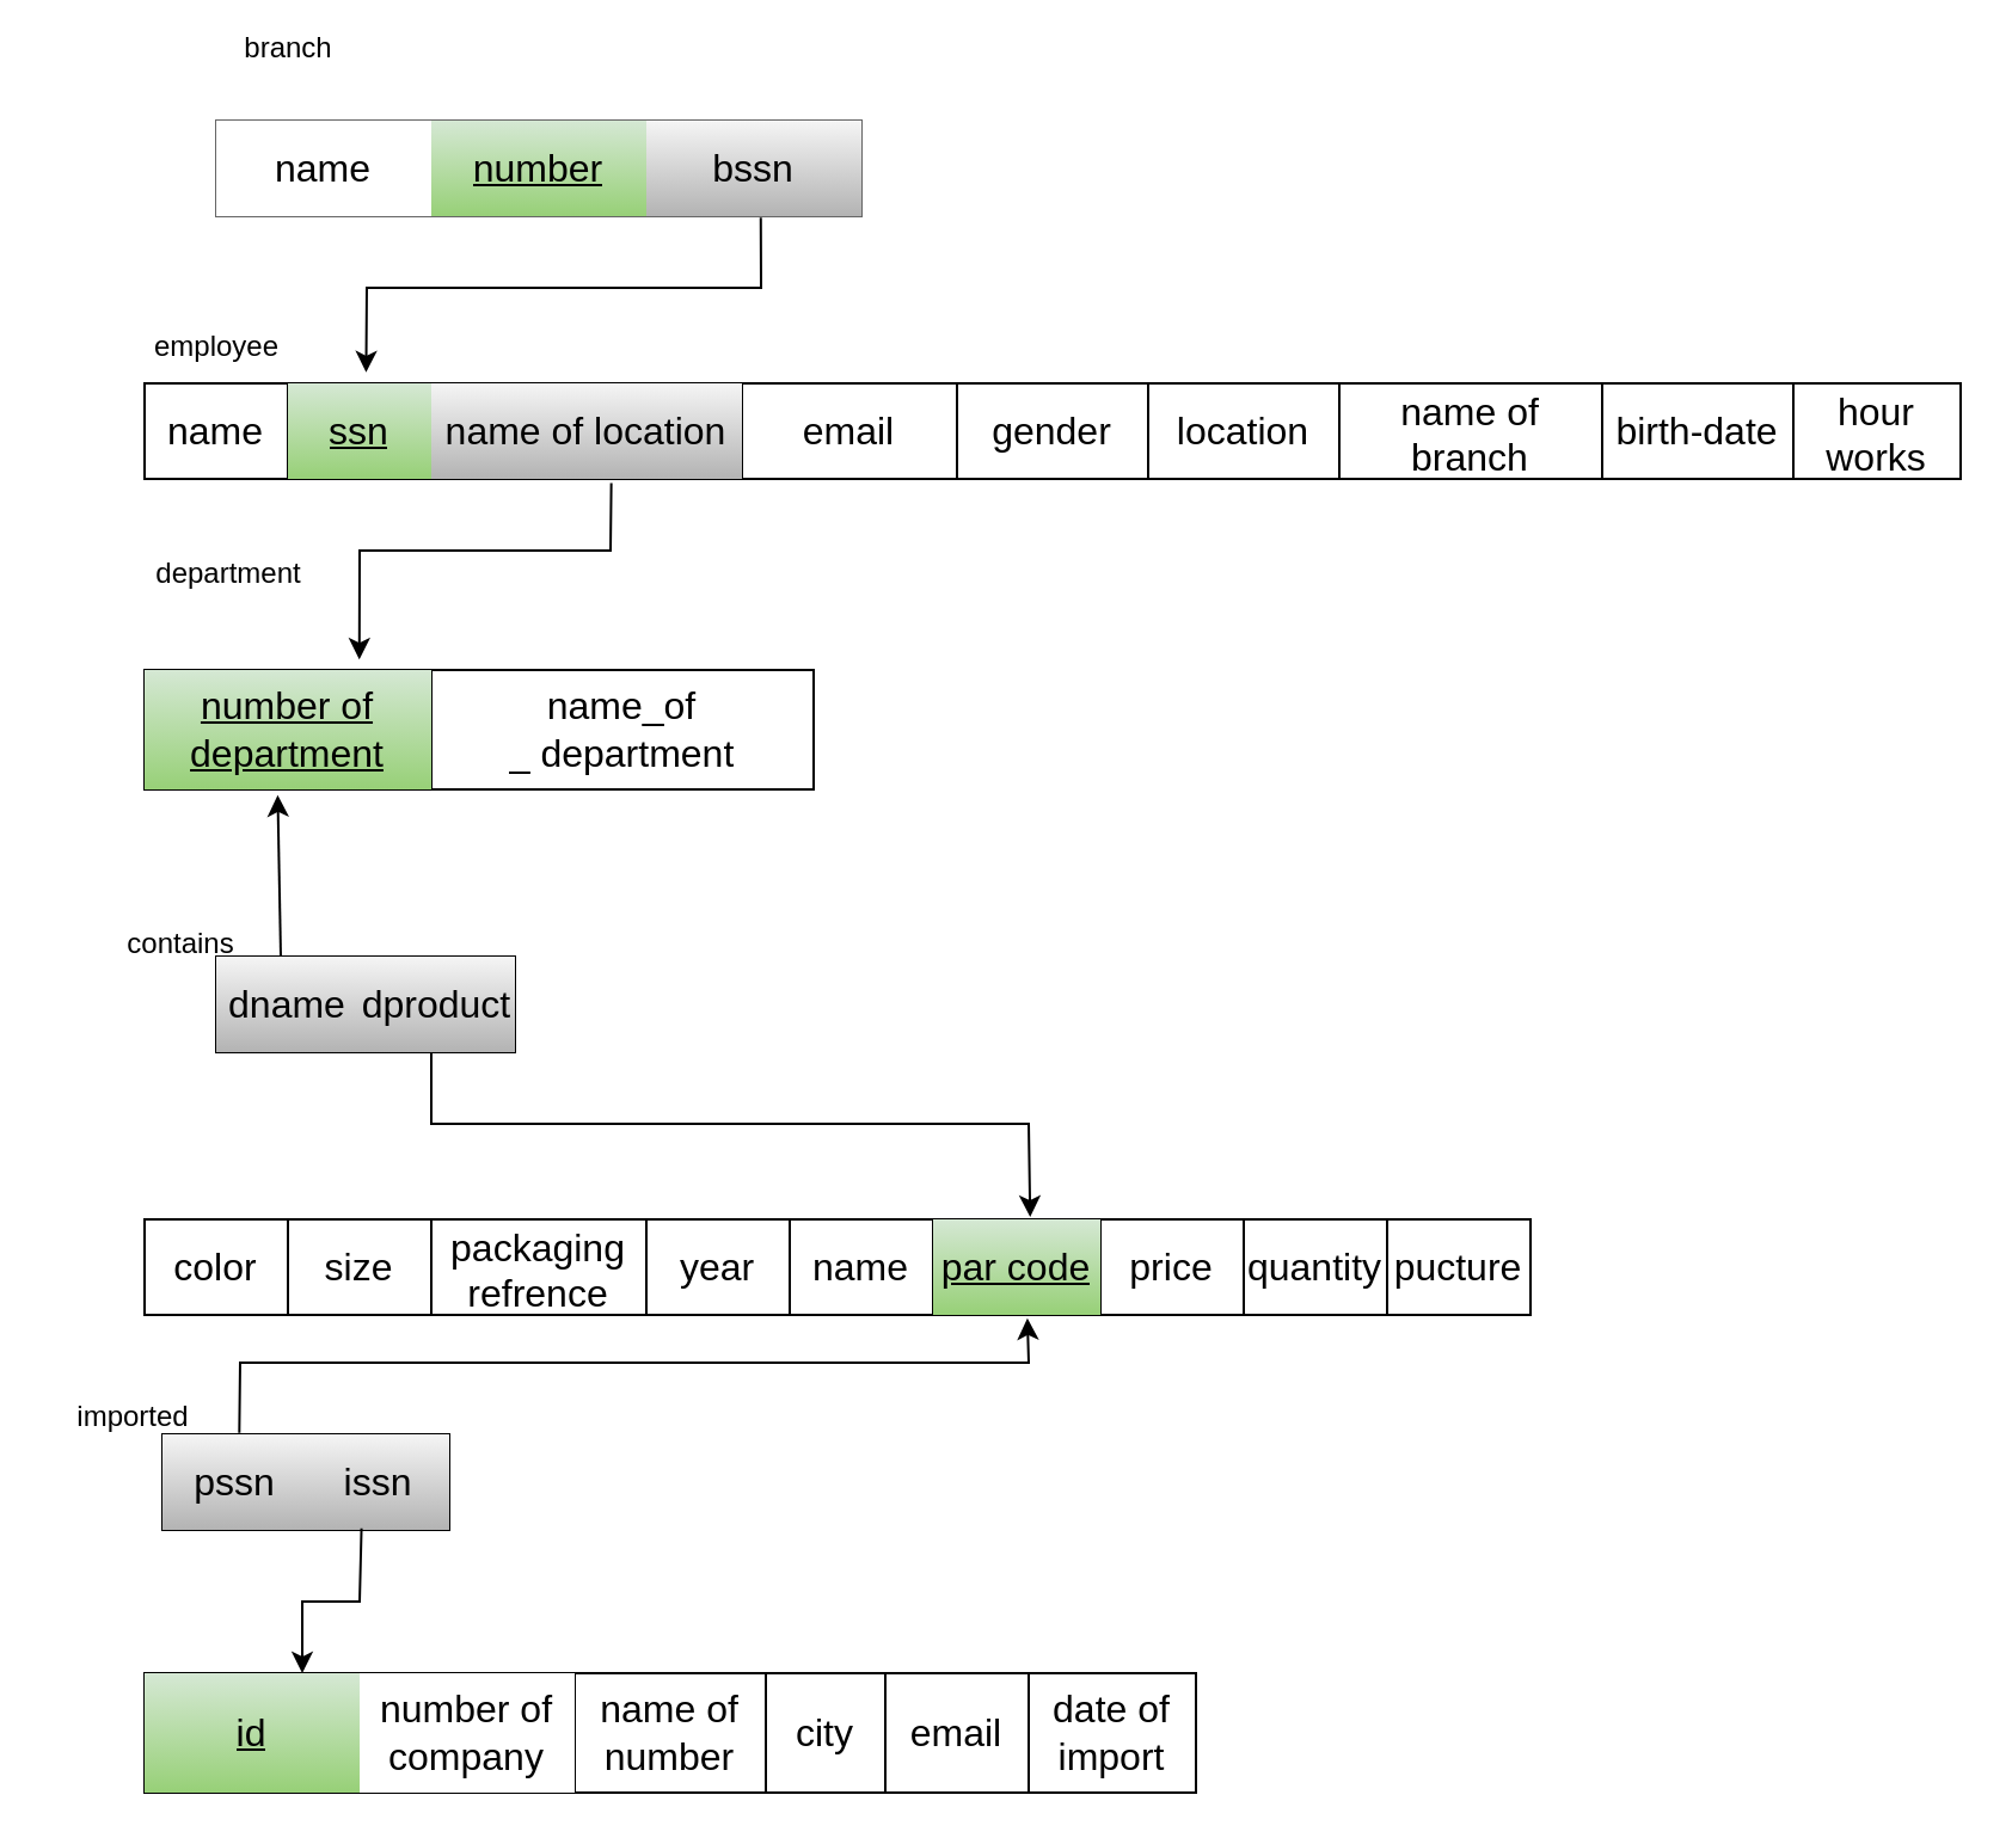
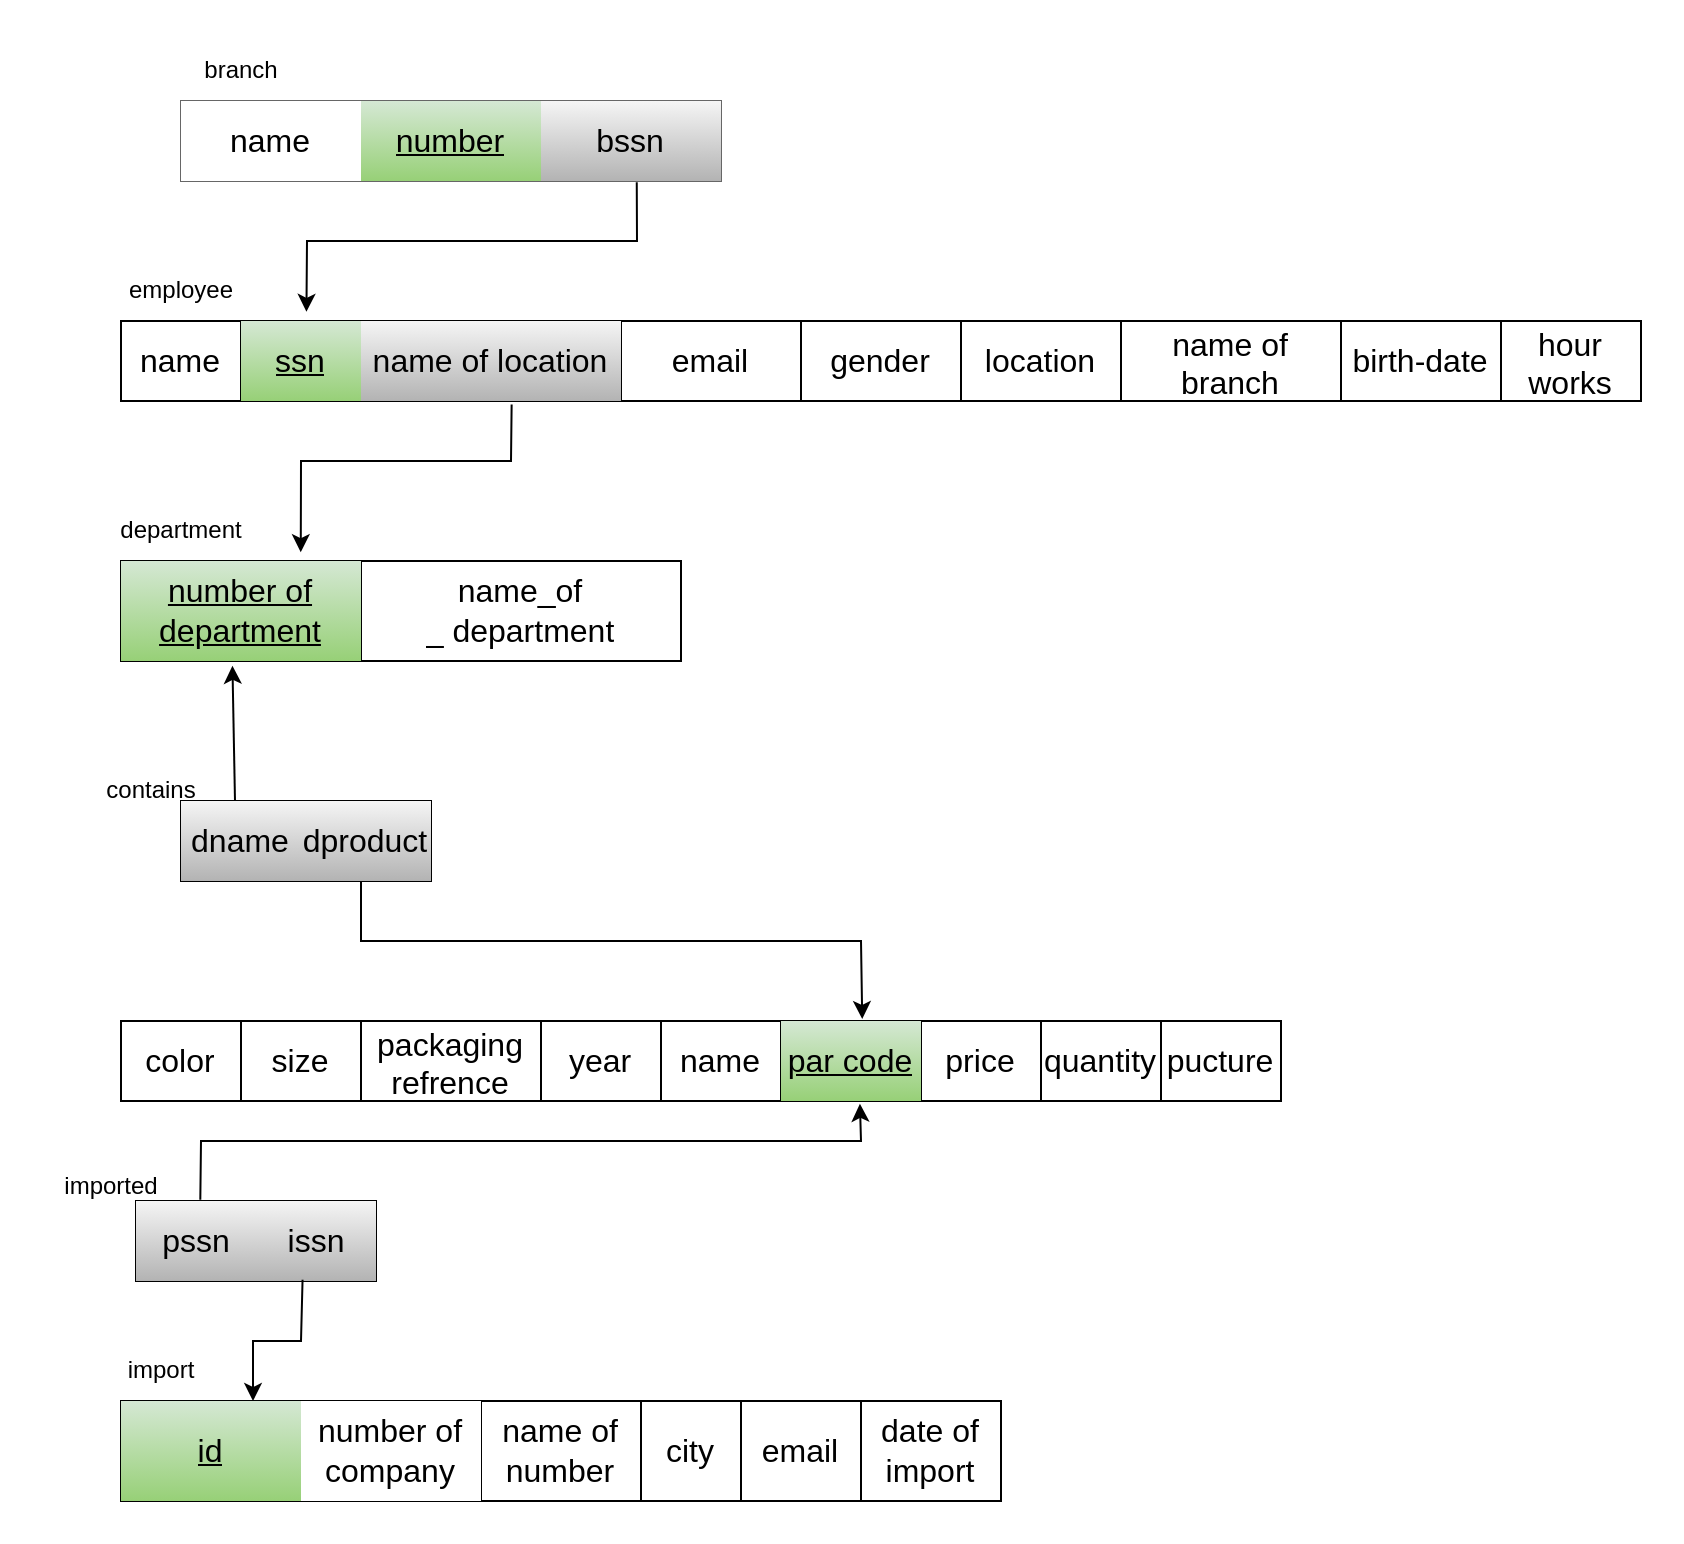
- <mxCell id="7" value="branch" style="text;html=1;align=center;verticalAlign=middle;resizable=0;points=[];autosize=1;strokeColor=none;fillColor=none;" parent="1" vertex="1"><mxGeometry x="90" y="5" width="60" height="30" as="geometry" /></mxCell>
+ <mxCell id="7" value="branch" style="text;html=1;align=center;verticalAlign=middle;resizable=0;points=[];autosize=1;strokeColor=none;fillColor=none;" parent="1" vertex="1"><mxGeometry x="90" y="20" width="60" height="30" as="geometry" /></mxCell>
- <mxCell id="21" value="department" style="text;html=1;align=center;verticalAlign=middle;resizable=0;points=[];autosize=1;strokeColor=none;fillColor=none;" parent="1" vertex="1"><mxGeometry x="55" y="225" width="80" height="30" as="geometry" /></mxCell>
+ <mxCell id="21" value="department" style="text;html=1;align=center;verticalAlign=middle;resizable=0;points=[];autosize=1;strokeColor=none;fillColor=none;" parent="1" vertex="1"><mxGeometry x="50" y="250" width="80" height="30" as="geometry" /></mxCell>
+ <mxCell id="48" value="import" style="text;html=1;align=center;verticalAlign=middle;resizable=0;points=[];autosize=1;strokeColor=none;fillColor=none;" parent="1" vertex="1"><mxGeometry x="50" y="670" width="60" height="30" as="geometry" /></mxCell>
